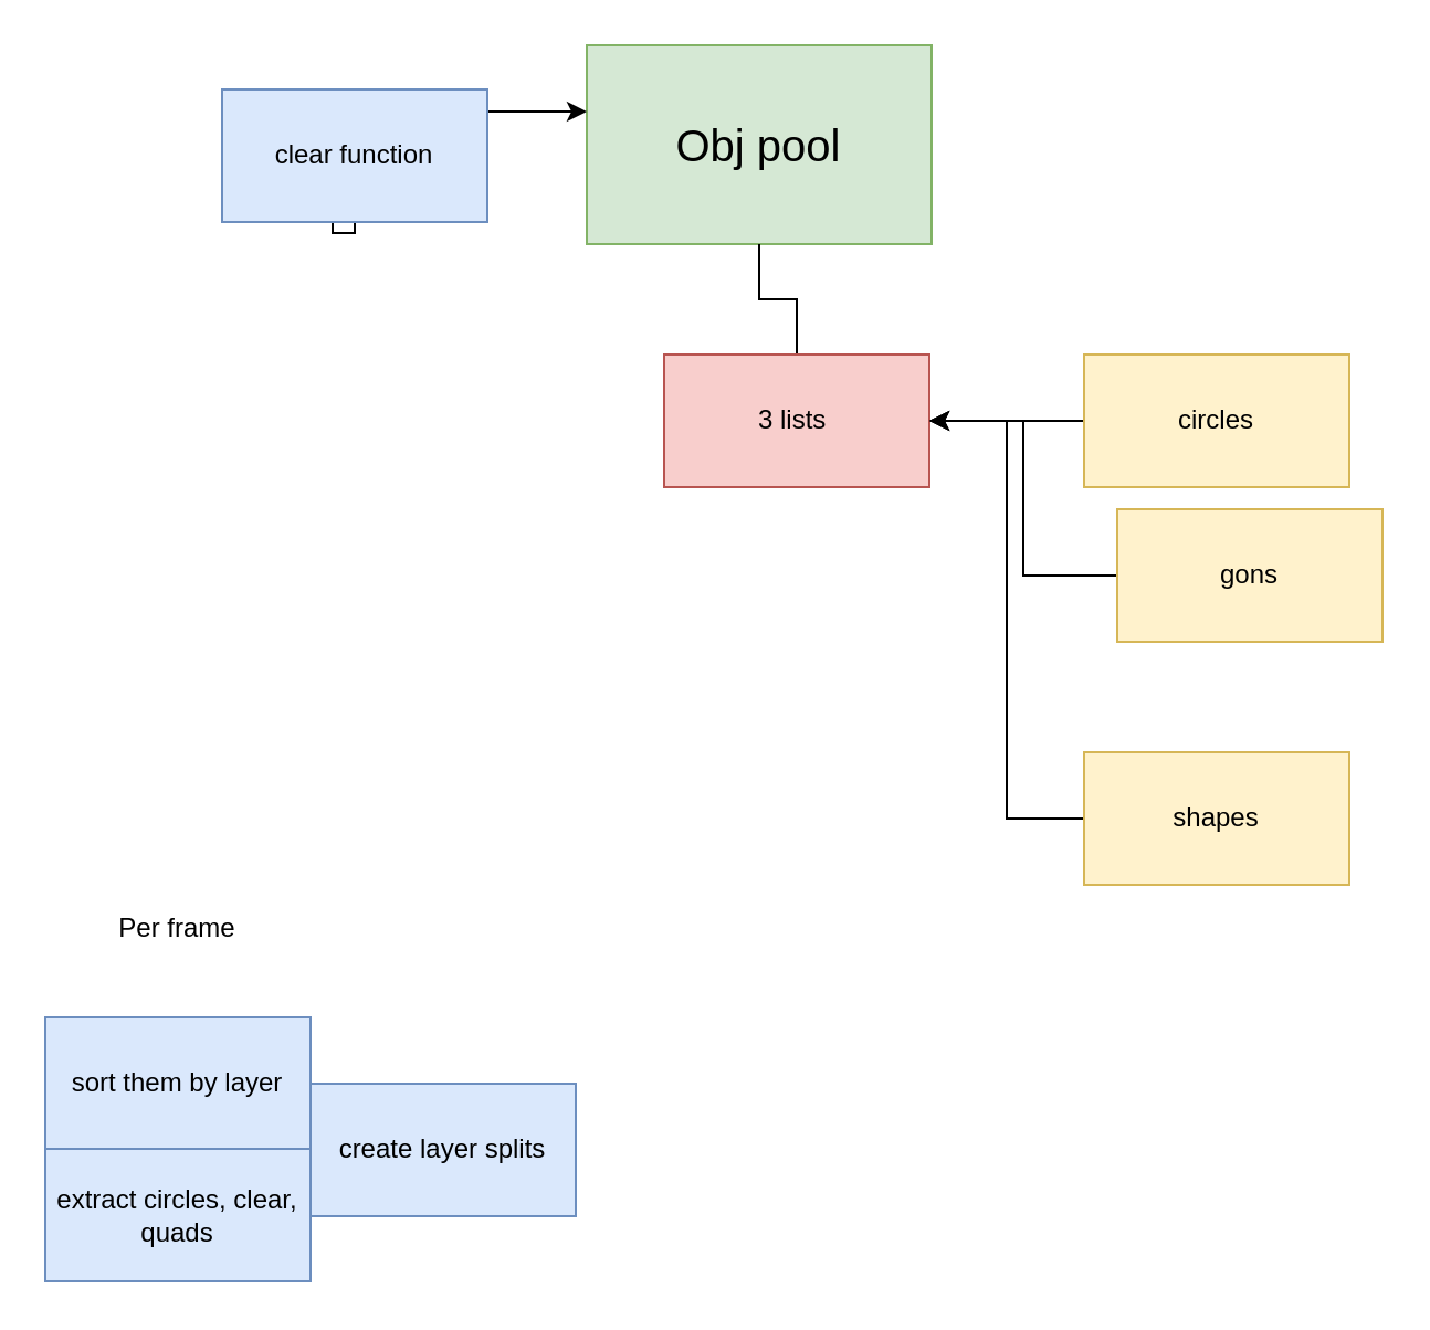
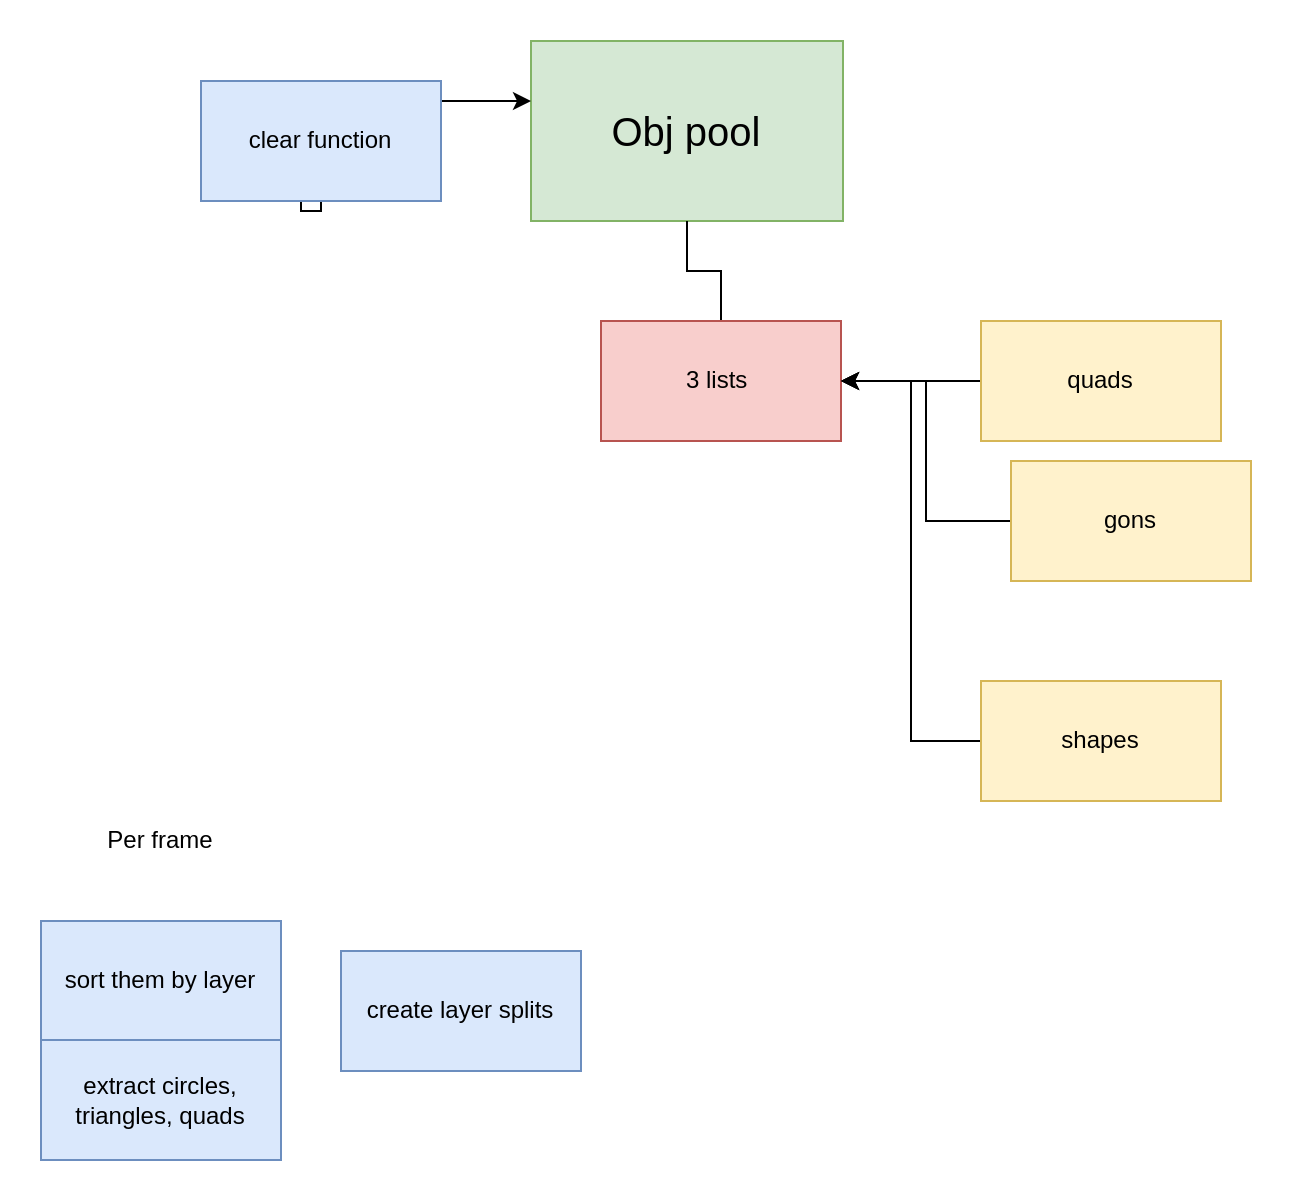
- <mxCell id="6" value="circles" style="rounded=0;whiteSpace=wrap;html=1;fillColor=#fff2cc;strokeColor=#d6b656;" parent="1" vertex="1"><mxGeometry x="490" y="160" width="120" height="60" as="geometry" /></mxCell>
+ <mxCell id="6" value="quads" style="rounded=0;whiteSpace=wrap;html=1;fillColor=#fff2cc;strokeColor=#d6b656;" parent="1" vertex="1"><mxGeometry x="490" y="160" width="120" height="60" as="geometry" /></mxCell>
- <mxCell id="16" value="create layer splits" style="rounded=0;whiteSpace=wrap;html=1;fillColor=#dae8fc;strokeColor=#6c8ebf;" vertex="1" parent="1"><mxGeometry x="140" y="490" width="120" height="60" as="geometry" /></mxCell>
+ <mxCell id="16" value="create layer splits" style="rounded=0;whiteSpace=wrap;html=1;fillColor=#dae8fc;strokeColor=#6c8ebf;" vertex="1" parent="1"><mxGeometry x="170" y="475" width="120" height="60" as="geometry" /></mxCell>
- <mxCell id="15" value="extract circles, clear, quads" style="rounded=0;whiteSpace=wrap;html=1;fillColor=#dae8fc;strokeColor=#6c8ebf;" parent="1" vertex="1"><mxGeometry x="20" y="519.5" width="120" height="60" as="geometry" /></mxCell>
+ <mxCell id="15" value="extract circles, triangles, quads" style="rounded=0;whiteSpace=wrap;html=1;fillColor=#dae8fc;strokeColor=#6c8ebf;" parent="1" vertex="1"><mxGeometry x="20" y="519.5" width="120" height="60" as="geometry" /></mxCell>
